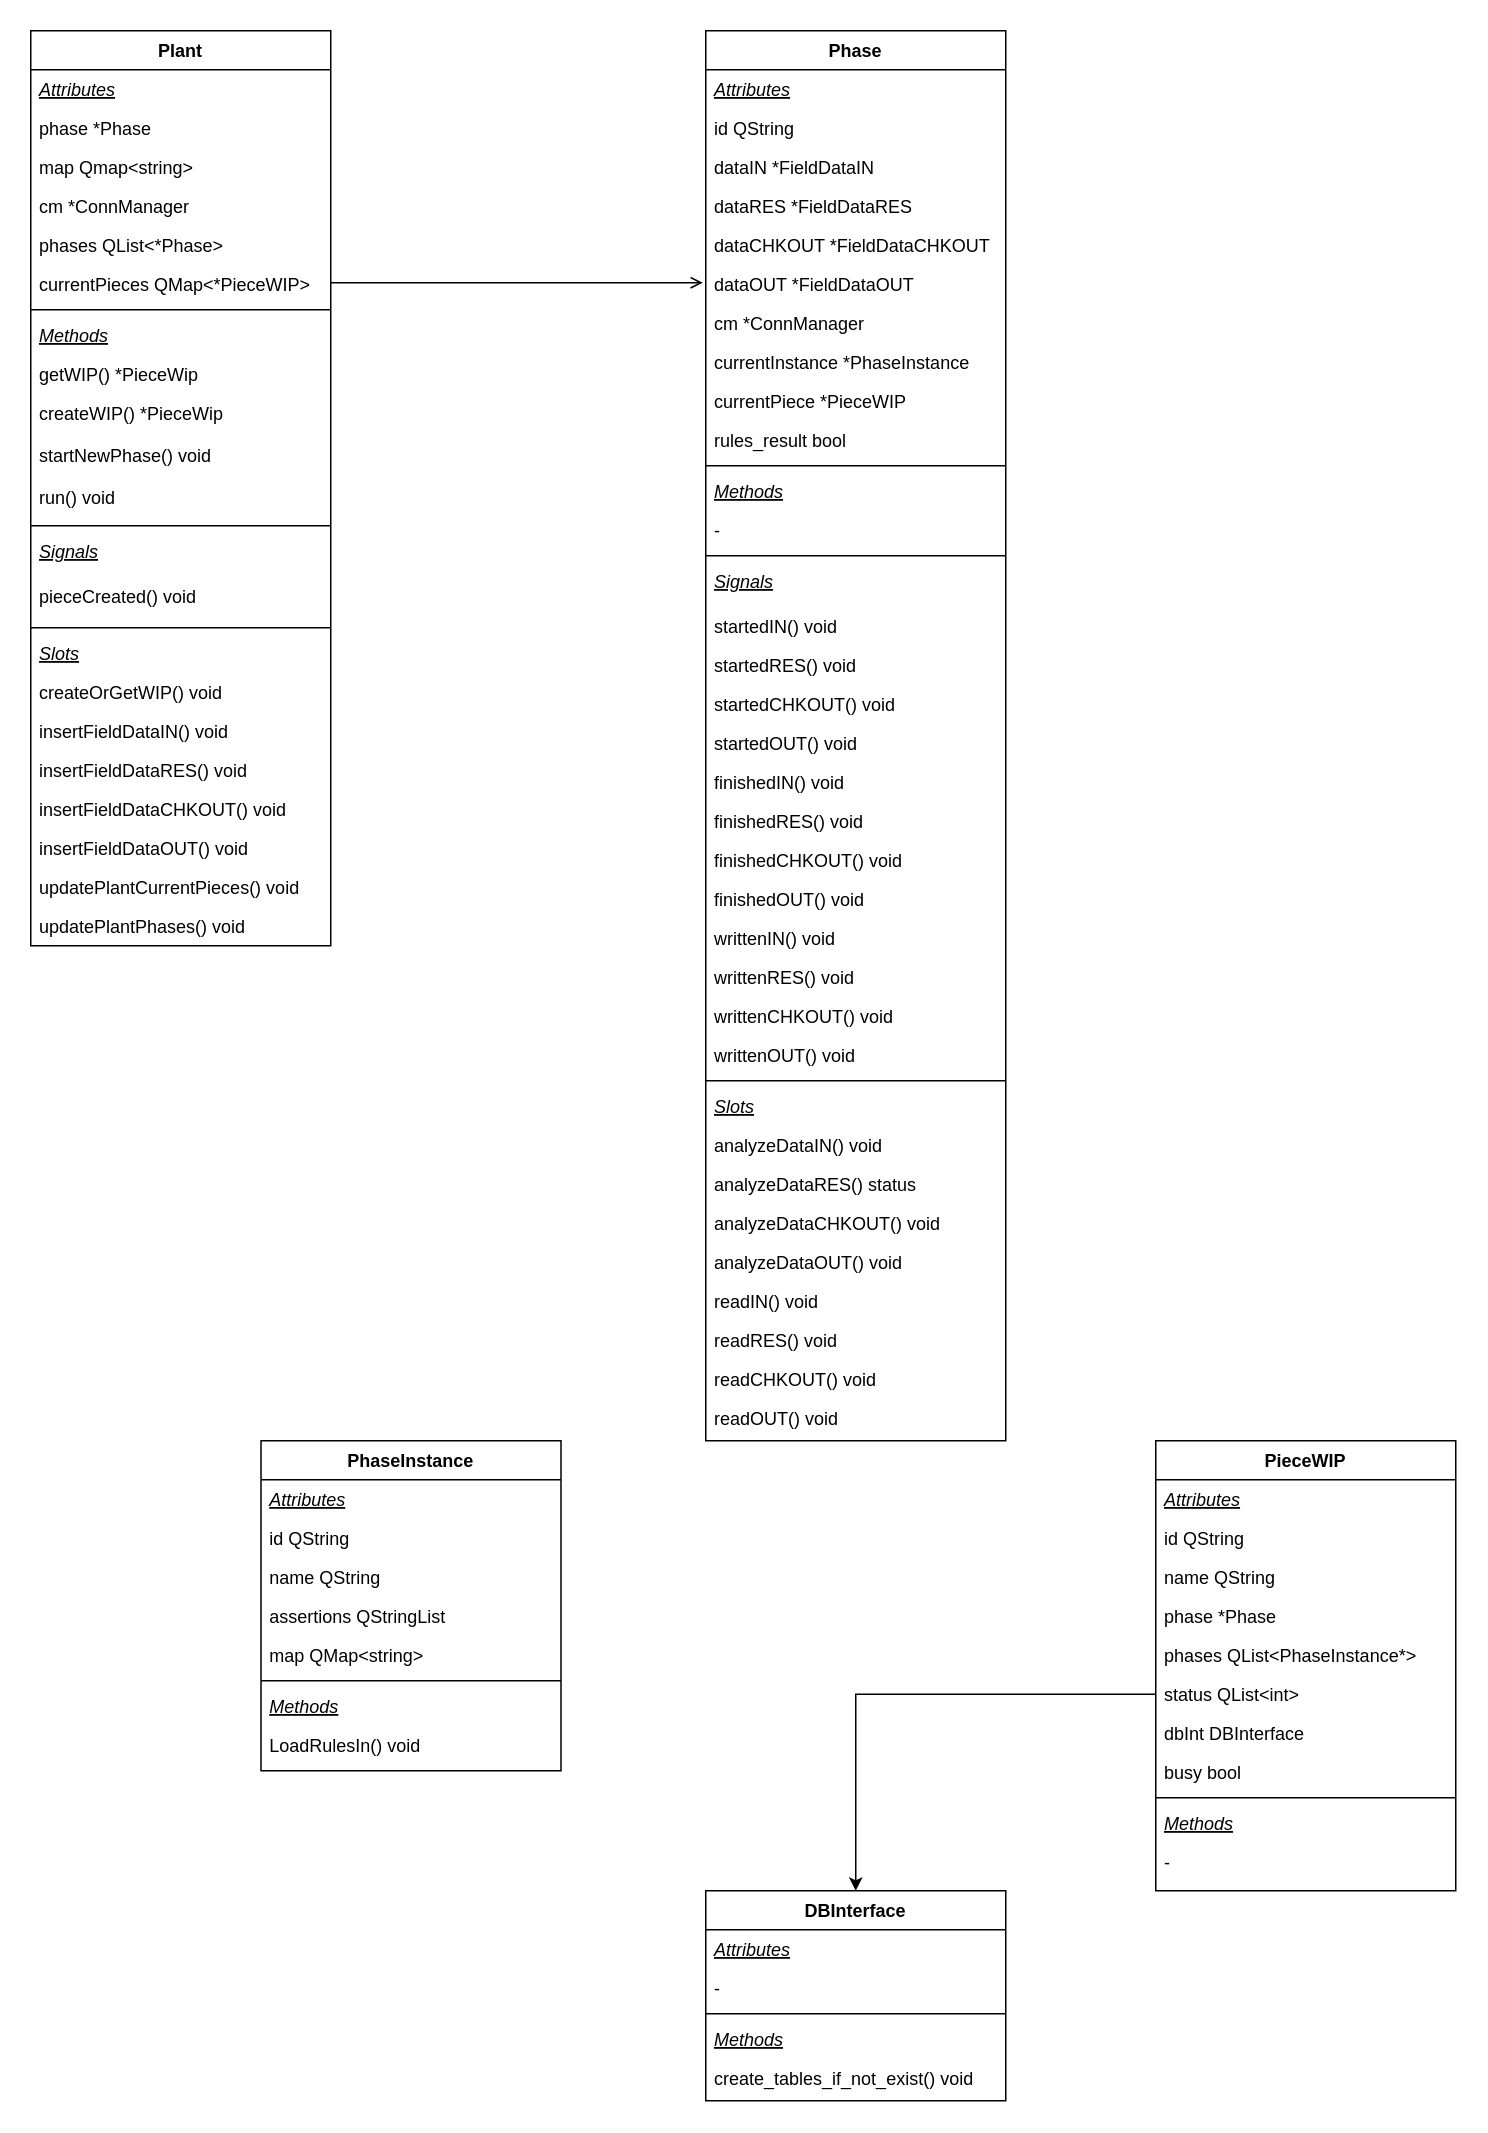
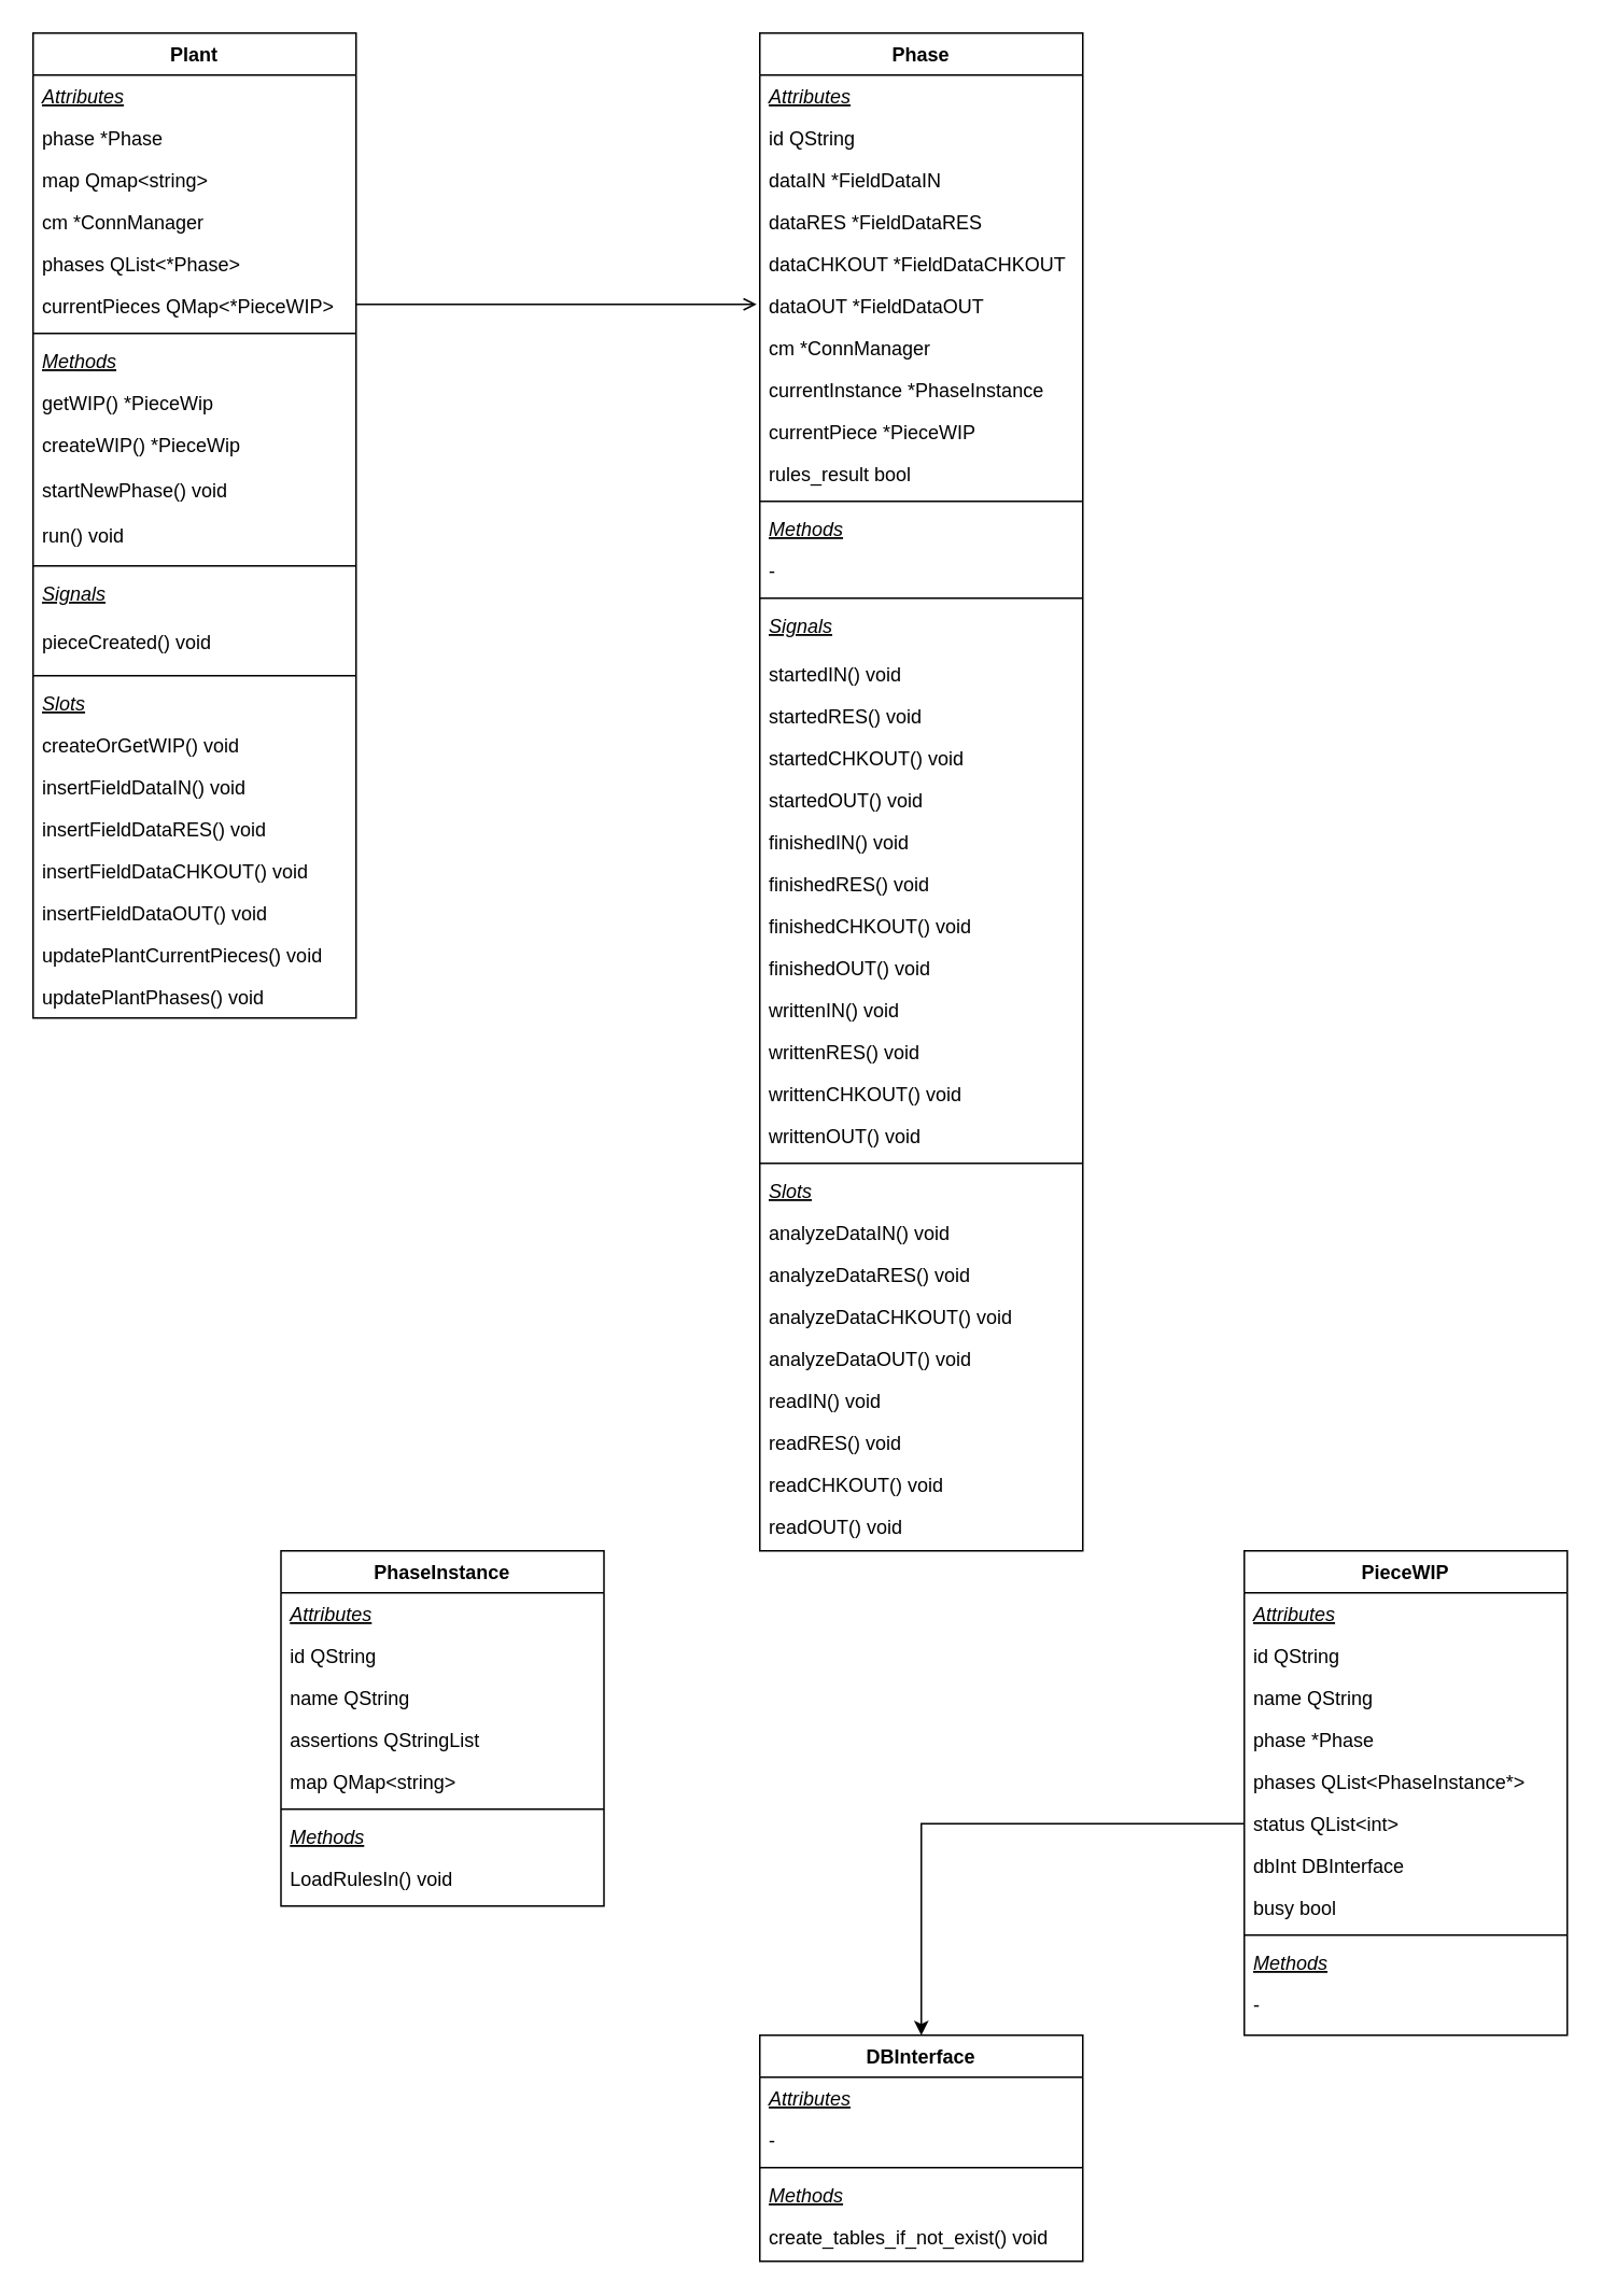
- <mxCell id="59" value="analyzeDataRES() status" style="text;align=left;verticalAlign=top;spacingLeft=4;spacingRight=4;overflow=hidden;rotatable=0;points=[[0,0.5],[1,0.5]];portConstraint=eastwest;fontStyle=0" vertex="1" parent="28"><mxGeometry y="756" width="200" height="26" as="geometry" /></mxCell>
+ <mxCell id="59" value="analyzeDataRES() void" style="text;align=left;verticalAlign=top;spacingLeft=4;spacingRight=4;overflow=hidden;rotatable=0;points=[[0,0.5],[1,0.5]];portConstraint=eastwest;fontStyle=0" vertex="1" parent="28"><mxGeometry y="756" width="200" height="26" as="geometry" /></mxCell>
